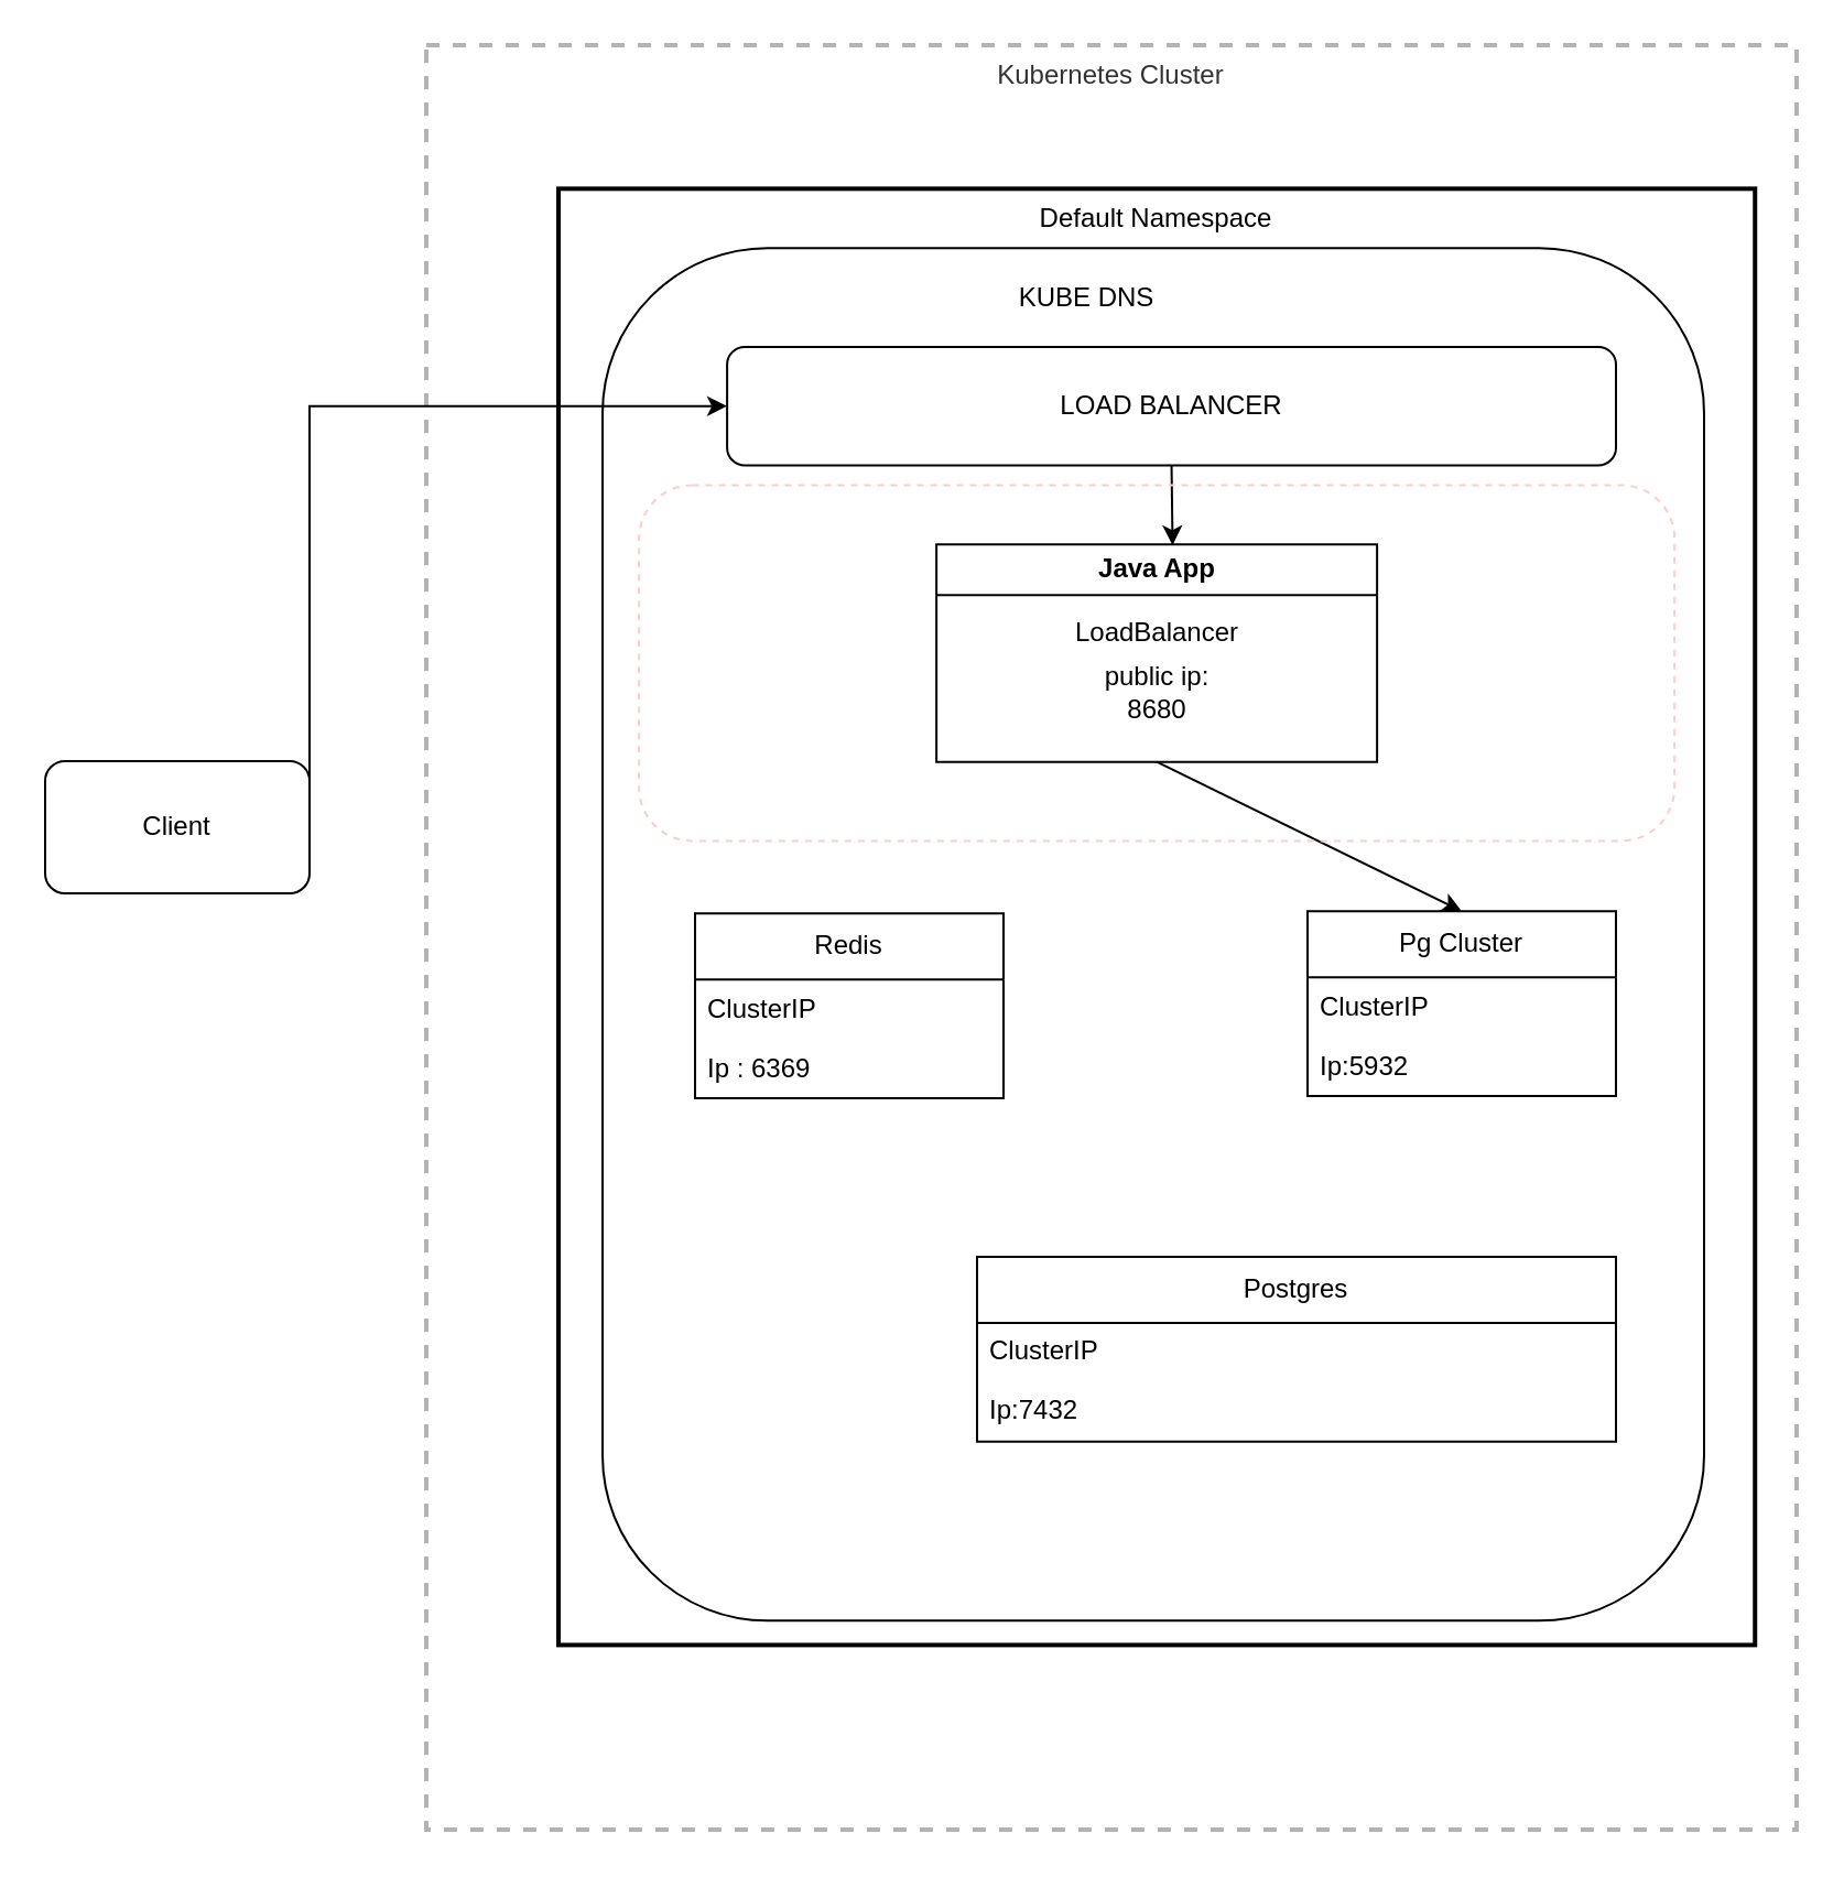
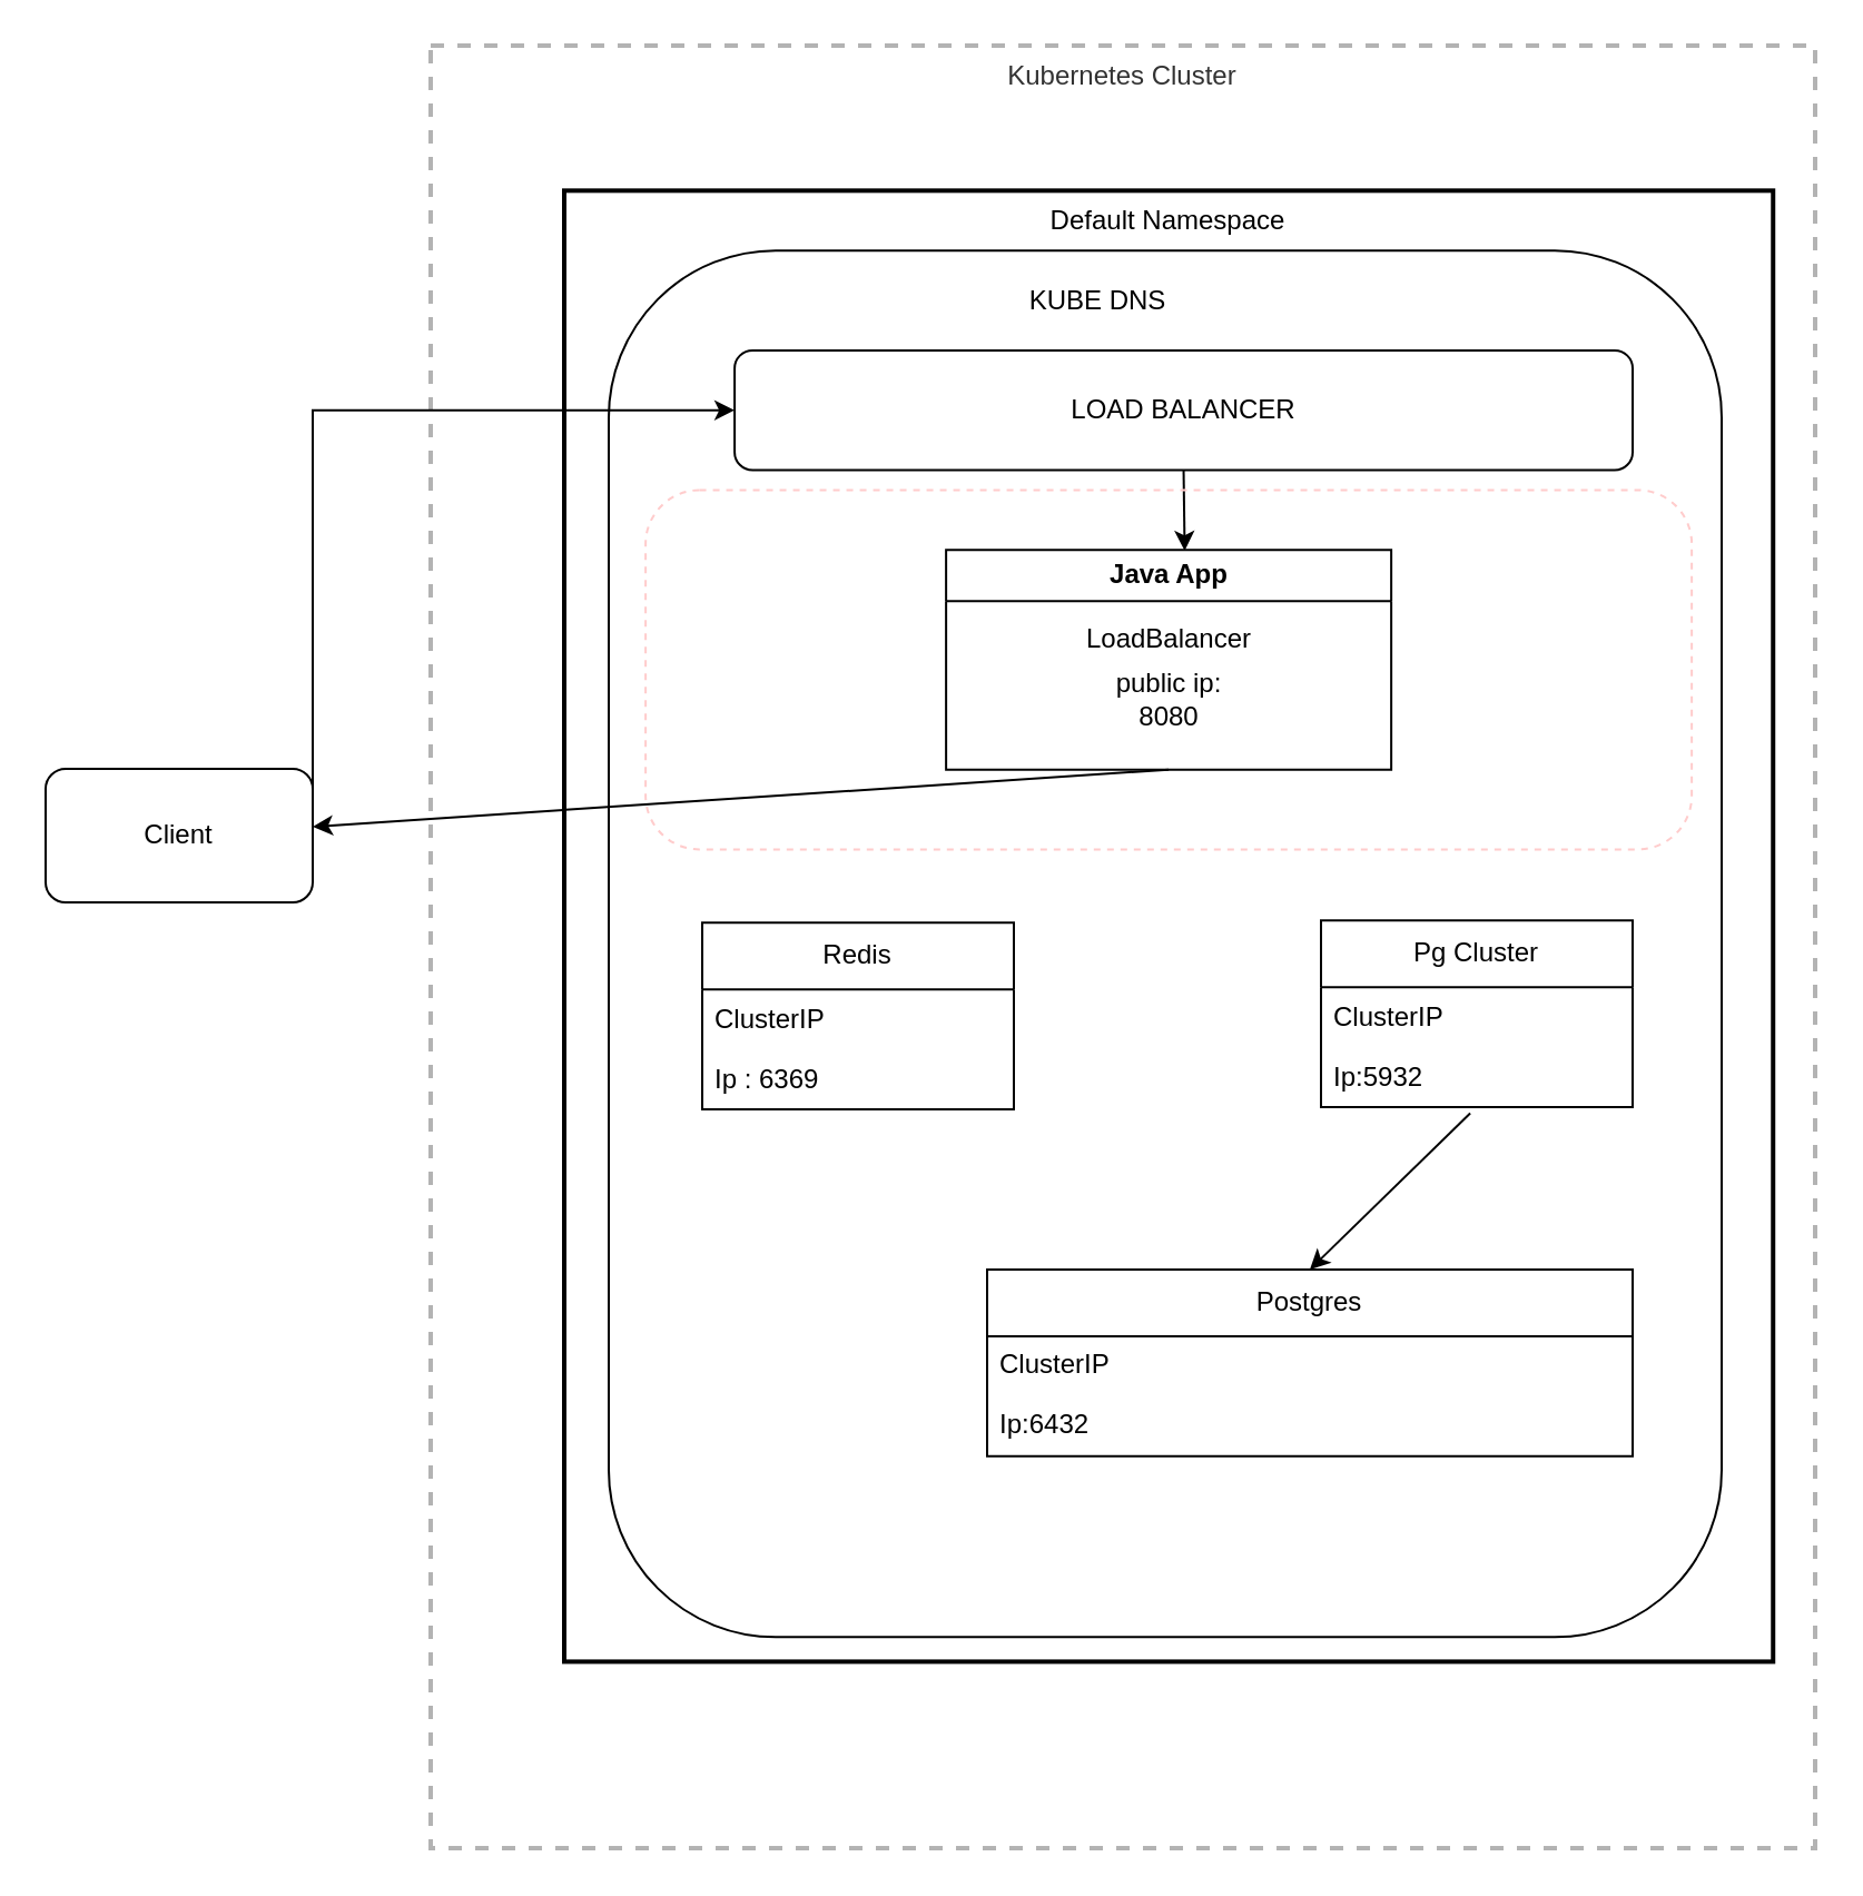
- <mxCell id="9" value="public ip: 8680" style="text;html=1;align=center;verticalAlign=middle;whiteSpace=wrap;rounded=0;" vertex="1" parent="7"><mxGeometry x="70.0" y="53.827" width="60.0" height="26.914" as="geometry" /></mxCell>
+ <mxCell id="9" value="public ip: 8080" style="text;html=1;align=center;verticalAlign=middle;whiteSpace=wrap;rounded=0;" vertex="1" parent="7"><mxGeometry x="70.0" y="53.827" width="60.0" height="26.914" as="geometry" /></mxCell>
- <mxCell id="6" style="rounded=0;orthogonalLoop=1;jettySize=auto;html=1;exitX=0.5;exitY=1;exitDx=0;exitDy=0;entryX=0.5;entryY=0;entryDx=0;entryDy=0;" edge="1" parent="3" source="7" target="16"><mxGeometry relative="1" as="geometry" /></mxCell>
+ <mxCell id="6" style="rounded=0;orthogonalLoop=1;jettySize=auto;html=1;exitX=0.5;exitY=1;exitDx=0;exitDy=0;" edge="1" parent="3" source="7" target="25"><mxGeometry relative="1" as="geometry" /></mxCell>
+ <mxCell id="22" value="" style="endArrow=classic;html=1;rounded=0;entryX=0.5;entryY=0;entryDx=0;entryDy=0;exitX=0.479;exitY=1.103;exitDx=0;exitDy=0;exitPerimeter=0;" edge="1" parent="3" source="18" target="19"><mxGeometry width="50" height="50" relative="1" as="geometry"><mxPoint x="439.995" y="394.732" as="sourcePoint" /><mxPoint x="389.995" y="439.588" as="targetPoint" /></mxGeometry></mxCell>
- <mxCell id="21" value="Ip:7432" style="text;strokeColor=none;fillColor=none;align=left;verticalAlign=middle;spacingLeft=4;spacingRight=4;overflow=hidden;points=[[0,0.5],[1,0.5]];portConstraint=eastwest;rotatable=0;whiteSpace=wrap;html=1;" vertex="1" parent="19"><mxGeometry y="56.914" width="289.998" height="26.914" as="geometry" /></mxCell>
+ <mxCell id="21" value="Ip:6432" style="text;strokeColor=none;fillColor=none;align=left;verticalAlign=middle;spacingLeft=4;spacingRight=4;overflow=hidden;points=[[0,0.5],[1,0.5]];portConstraint=eastwest;rotatable=0;whiteSpace=wrap;html=1;" vertex="1" parent="19"><mxGeometry y="56.914" width="289.998" height="26.914" as="geometry" /></mxCell>
